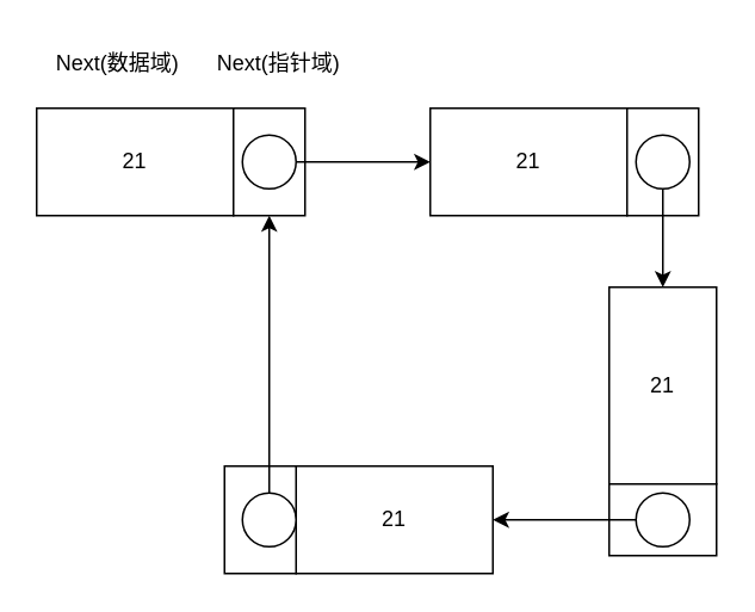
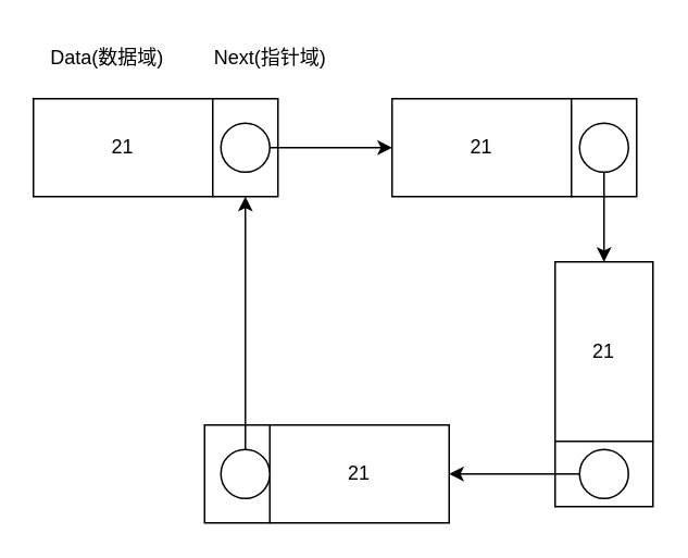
- <mxCell id="18" value="Next(数据域)" style="text;html=1;align=center;verticalAlign=middle;resizable=0;points=[];autosize=1;strokeColor=none;fillColor=none;" vertex="1" parent="1"><mxGeometry x="20" y="20" width="90" height="30" as="geometry" /></mxCell>
+ <mxCell id="18" value="Data(数据域)" style="text;html=1;align=center;verticalAlign=middle;resizable=0;points=[];autosize=1;strokeColor=none;fillColor=none;" vertex="1" parent="1"><mxGeometry x="20" y="20" width="90" height="30" as="geometry" /></mxCell>
- <mxCell id="19" value="Next(指针域)" style="text;html=1;align=center;verticalAlign=middle;resizable=0;points=[];autosize=1;strokeColor=none;fillColor=none;" vertex="1" parent="1"><mxGeometry x="110" y="20" width="90" height="30" as="geometry" /></mxCell>
+ <mxCell id="19" value="Next(指针域)" style="text;html=1;align=center;verticalAlign=middle;resizable=0;points=[];autosize=1;strokeColor=none;fillColor=none;" vertex="1" parent="1"><mxGeometry x="120" y="20" width="90" height="30" as="geometry" /></mxCell>
